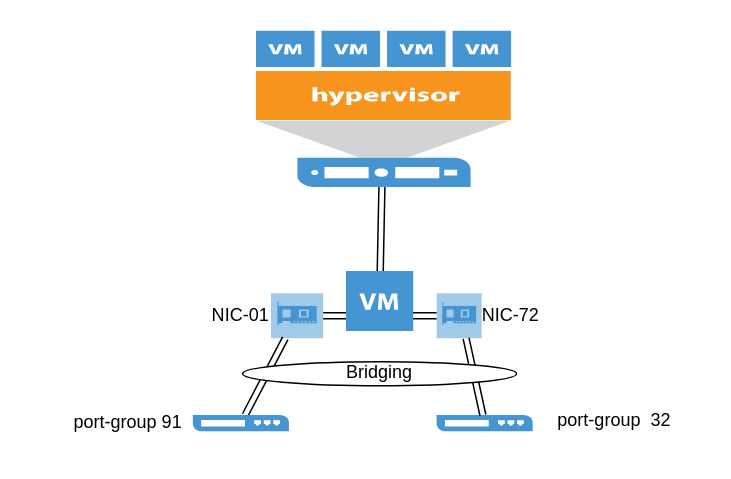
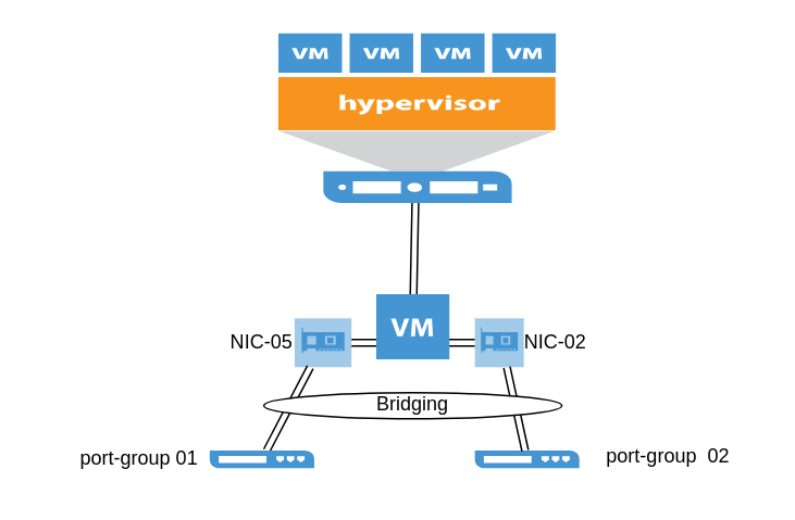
- <mxCell id="15" value="NIC-01" style="text;strokeColor=none;align=center;fillColor=none;html=1;verticalAlign=middle;whiteSpace=wrap;rounded=0;" vertex="1" parent="2"><mxGeometry x="110" y="174.8" width="60" height="30" as="geometry" /></mxCell>
+ <mxCell id="15" value="NIC-05" style="text;strokeColor=none;align=center;fillColor=none;html=1;verticalAlign=middle;whiteSpace=wrap;rounded=0;" vertex="1" parent="2"><mxGeometry x="110" y="174.8" width="60" height="30" as="geometry" /></mxCell>
- <mxCell id="14" value="NIC-72" style="text;strokeColor=none;align=center;fillColor=none;html=1;verticalAlign=middle;whiteSpace=wrap;rounded=0;" vertex="1" parent="2"><mxGeometry x="290" y="174.8" width="60" height="30" as="geometry" /></mxCell>
+ <mxCell id="14" value="NIC-02" style="text;strokeColor=none;align=center;fillColor=none;html=1;verticalAlign=middle;whiteSpace=wrap;rounded=0;" vertex="1" parent="2"><mxGeometry x="290" y="174.8" width="60" height="30" as="geometry" /></mxCell>
- <mxCell id="12" value="port-group&amp;nbsp; 32" style="text;strokeColor=none;align=center;fillColor=none;html=1;verticalAlign=middle;whiteSpace=wrap;rounded=0;" vertex="1" parent="2"><mxGeometry x="334.4" y="245.2" width="110" height="30" as="geometry" /></mxCell>
+ <mxCell id="12" value="port-group&amp;nbsp; 02" style="text;strokeColor=none;align=center;fillColor=none;html=1;verticalAlign=middle;whiteSpace=wrap;rounded=0;" vertex="1" parent="2"><mxGeometry x="334.4" y="245.2" width="110" height="30" as="geometry" /></mxCell>
- <mxCell id="16" value="port-group 91" style="text;strokeColor=none;align=center;fillColor=none;html=1;verticalAlign=middle;whiteSpace=wrap;rounded=0;" vertex="1" parent="2"><mxGeometry y="246.4" width="130" height="30" as="geometry" /></mxCell>
+ <mxCell id="16" value="port-group 01" style="text;strokeColor=none;align=center;fillColor=none;html=1;verticalAlign=middle;whiteSpace=wrap;rounded=0;" vertex="1" parent="2"><mxGeometry y="246.4" width="130" height="30" as="geometry" /></mxCell>
